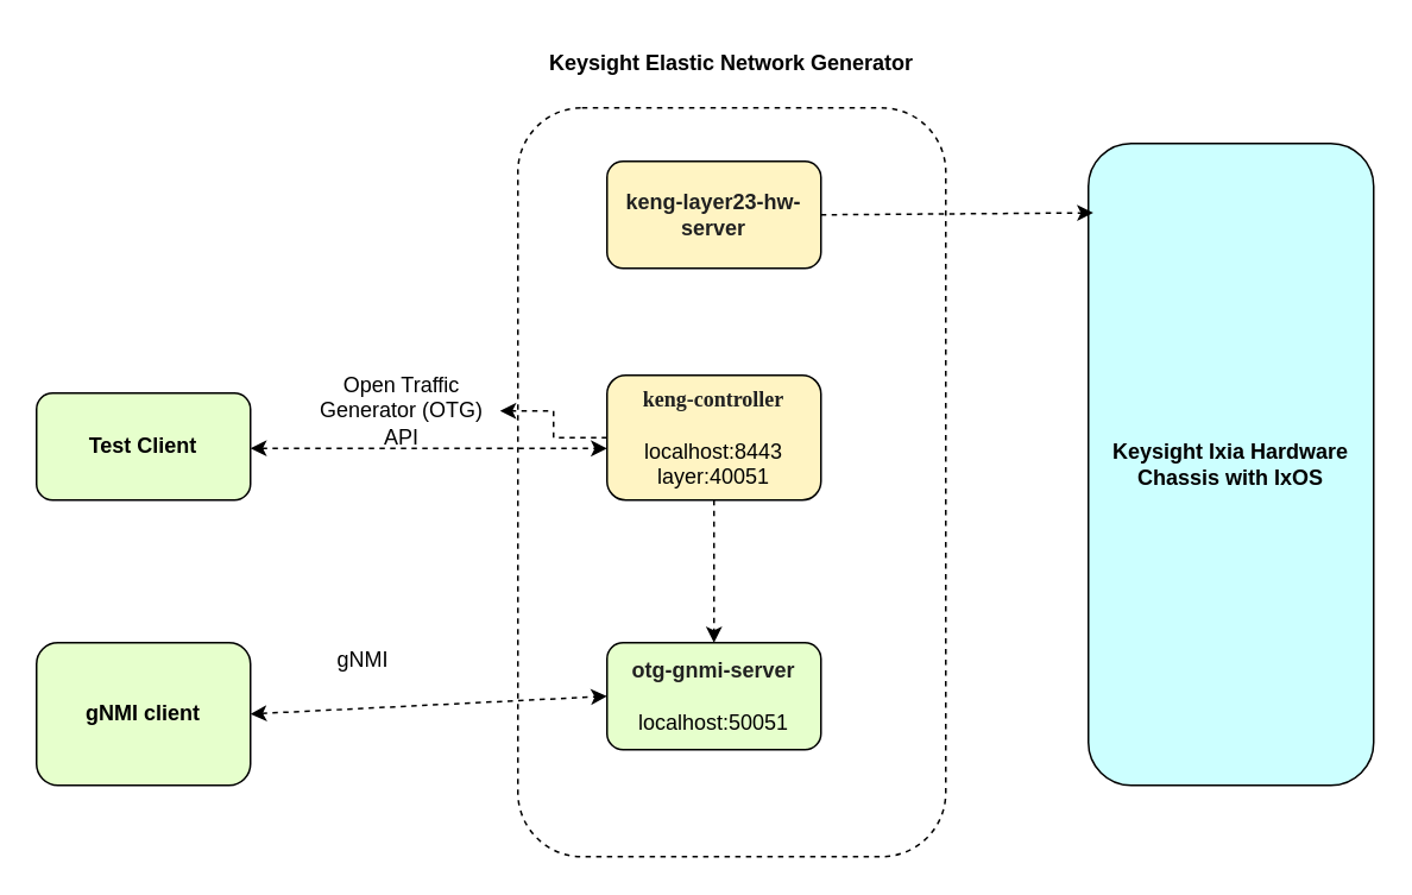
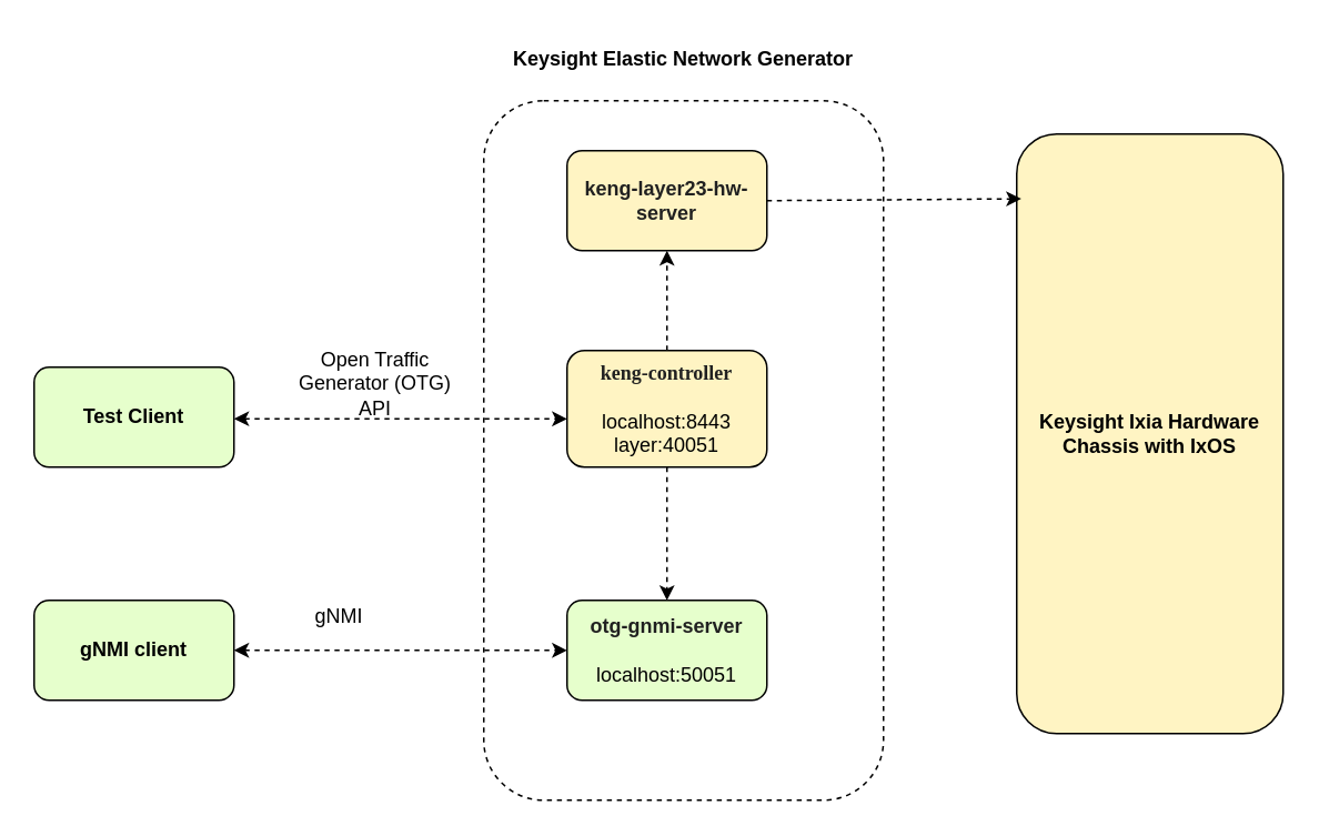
- <mxCell id="7" value="" style="edgeStyle=orthogonalEdgeStyle;rounded=0;orthogonalLoop=1;jettySize=auto;html=1;dashed=1;" parent="1" source="8" target="15" edge="1"><mxGeometry relative="1" as="geometry" /></mxCell>
+ <mxCell id="7" value="" style="edgeStyle=orthogonalEdgeStyle;rounded=0;orthogonalLoop=1;jettySize=auto;html=1;dashed=1;" parent="1" source="8" target="5" edge="1"><mxGeometry relative="1" as="geometry" /></mxCell>
- <mxCell id="10" value="&lt;b&gt;Keysight Ixia Hardware Chassis with IxOS&lt;/b&gt;" style="rounded=1;whiteSpace=wrap;html=1;fillColor=#CCFFFF;" parent="1" vertex="1"><mxGeometry x="610" y="80" width="160" height="360" as="geometry" /></mxCell>
+ <mxCell id="10" value="&lt;b&gt;Keysight Ixia Hardware Chassis with IxOS&lt;/b&gt;" style="rounded=1;whiteSpace=wrap;html=1;fillColor=#fff4c3;" parent="1" vertex="1"><mxGeometry x="610" y="80" width="160" height="360" as="geometry" /></mxCell>
- <mxCell id="3" value="gNMI client" style="rounded=1;whiteSpace=wrap;html=1;fillColor=#E6FFCC;fontStyle=1" parent="1" vertex="1"><mxGeometry x="20" y="360" width="120" height="80" as="geometry" /></mxCell>
+ <mxCell id="3" value="gNMI client" style="rounded=1;whiteSpace=wrap;html=1;fillColor=#E6FFCC;fontStyle=1" parent="1" vertex="1"><mxGeometry x="20" y="360" width="120" height="60" as="geometry" /></mxCell>
